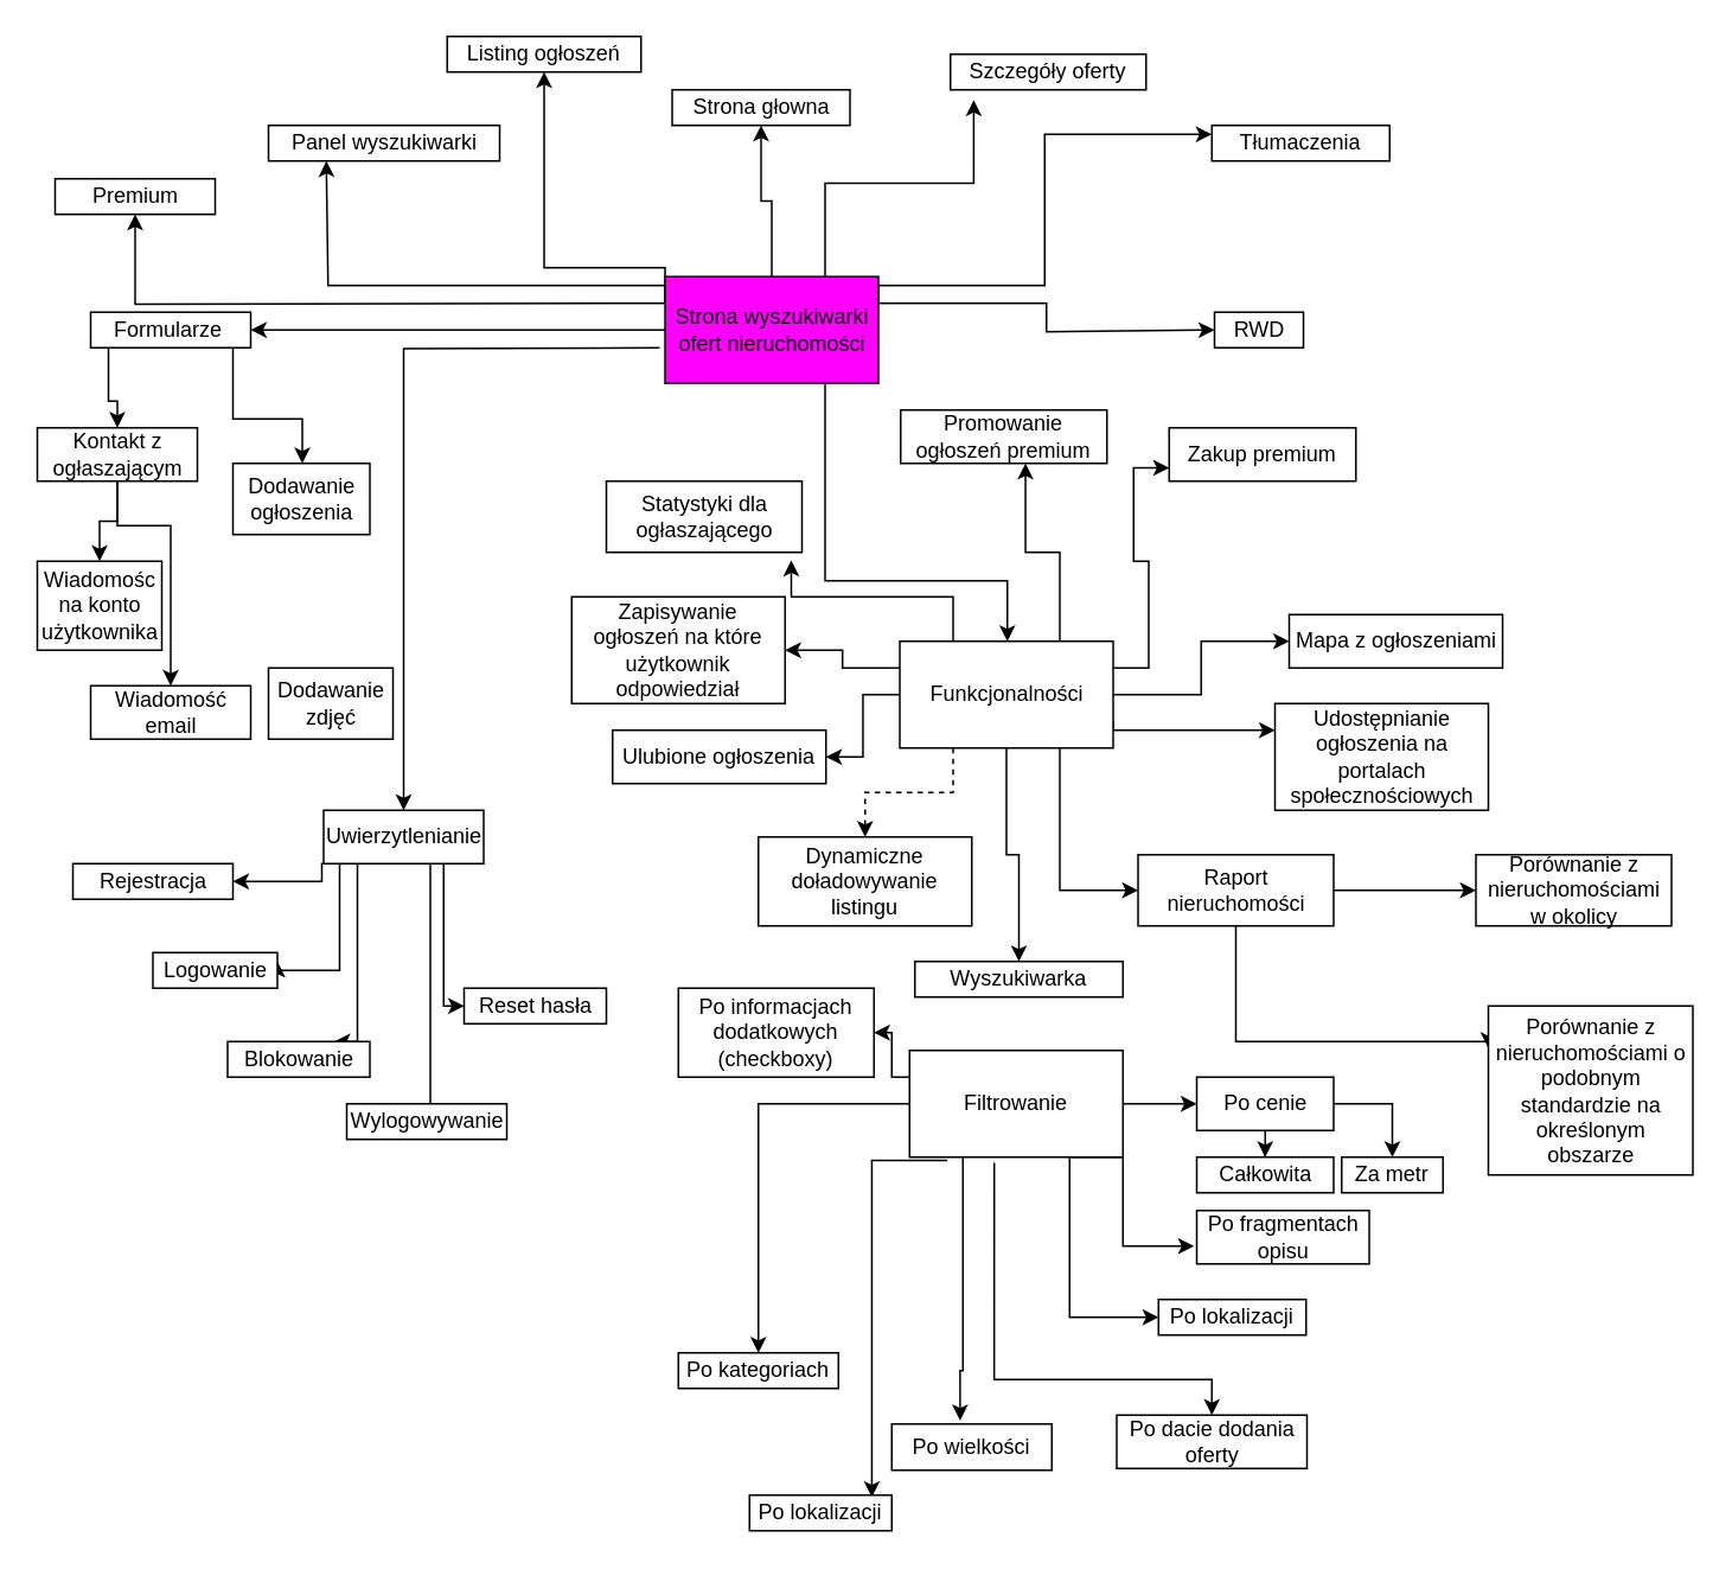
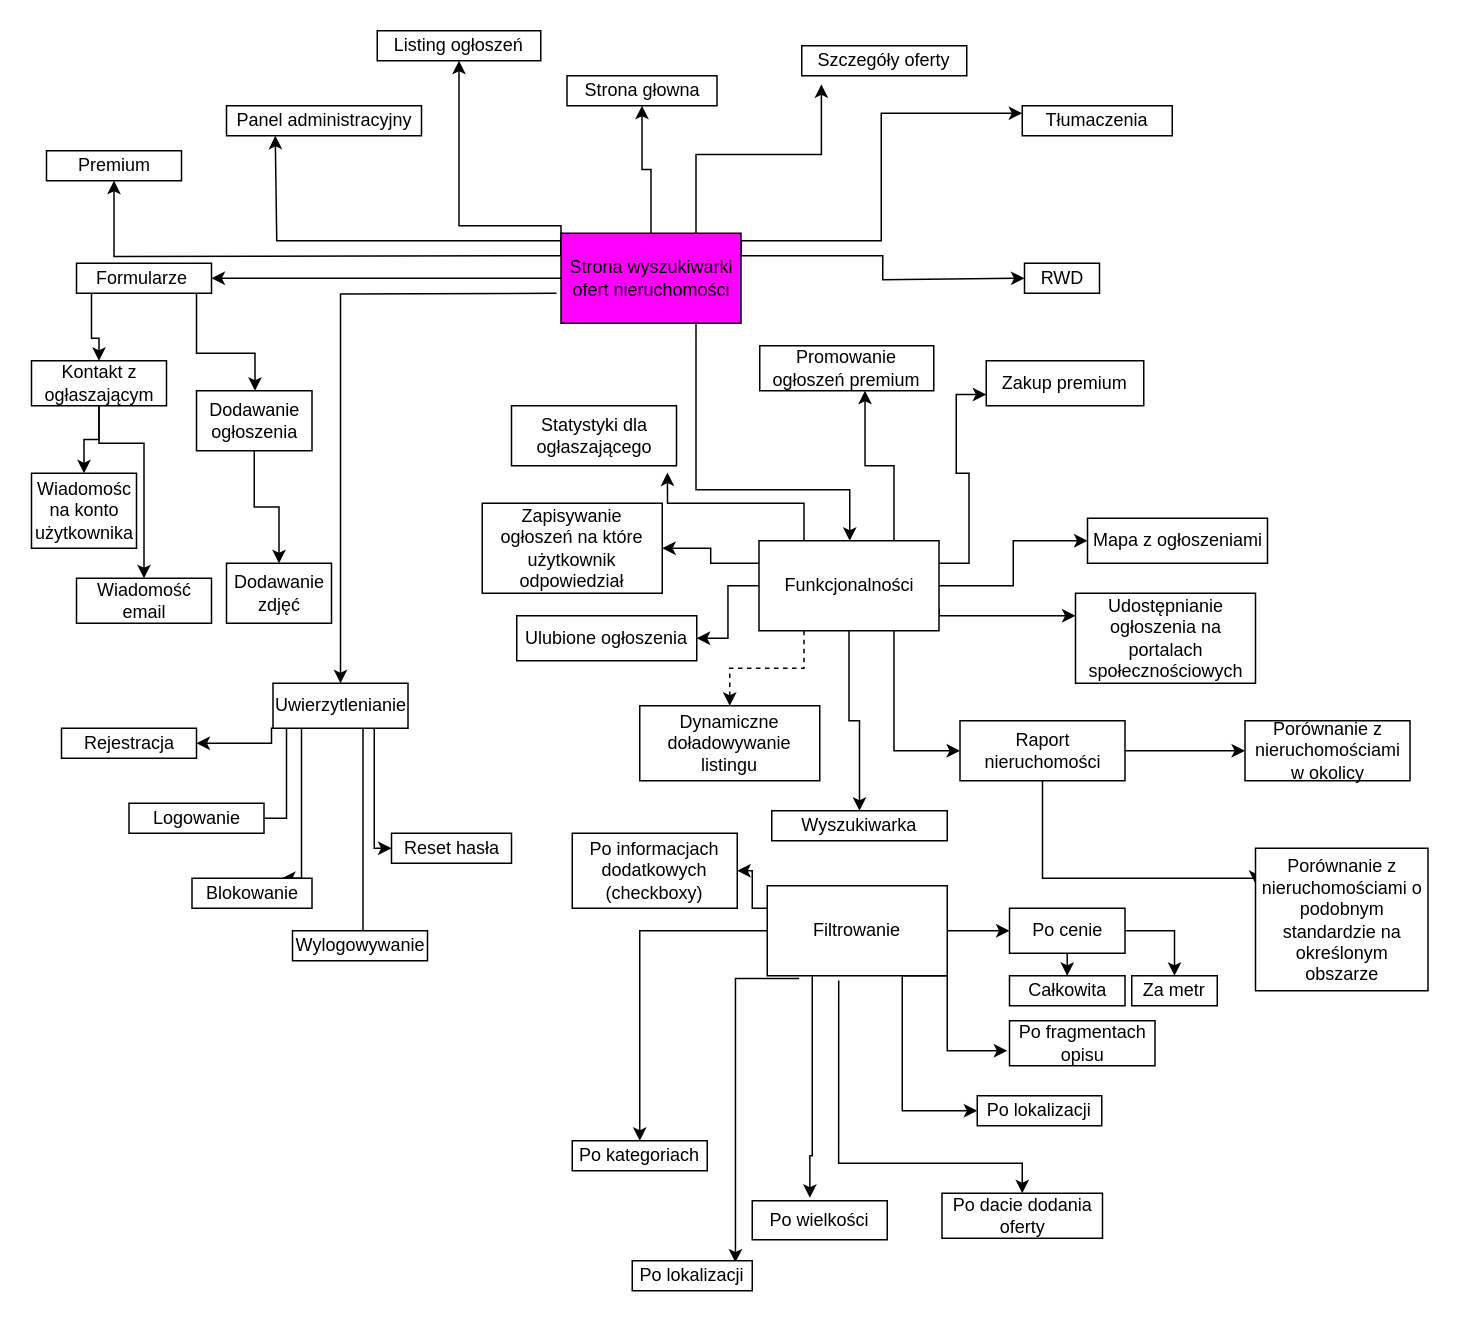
- <mxCell id="69" value="Panel wyszukiwarki" style="rounded=0;whiteSpace=wrap;html=1;" vertex="1" parent="1"><mxGeometry x="150.5" y="70" width="130" height="20" as="geometry" /></mxCell>
+ <mxCell id="69" value="Panel administracyjny" style="rounded=0;whiteSpace=wrap;html=1;" vertex="1" parent="1"><mxGeometry x="150.5" y="70" width="130" height="20" as="geometry" /></mxCell>
+ <mxCell id="44" value="" style="edgeStyle=orthogonalEdgeStyle;rounded=0;orthogonalLoop=1;jettySize=auto;html=1;" edge="1" parent="1" source="45" target="46"><mxGeometry relative="1" as="geometry" /></mxCell>
- <mxCell id="63" value="Logowanie&lt;br&gt;" style="rounded=0;whiteSpace=wrap;html=1;" vertex="1" parent="1"><mxGeometry x="85.5" y="535" width="70" height="20" as="geometry" /></mxCell>
+ <mxCell id="63" value="Logowanie&lt;br&gt;" style="rounded=0;whiteSpace=wrap;html=1;" vertex="1" parent="1"><mxGeometry x="85.5" y="535" width="90" height="20" as="geometry" /></mxCell>
